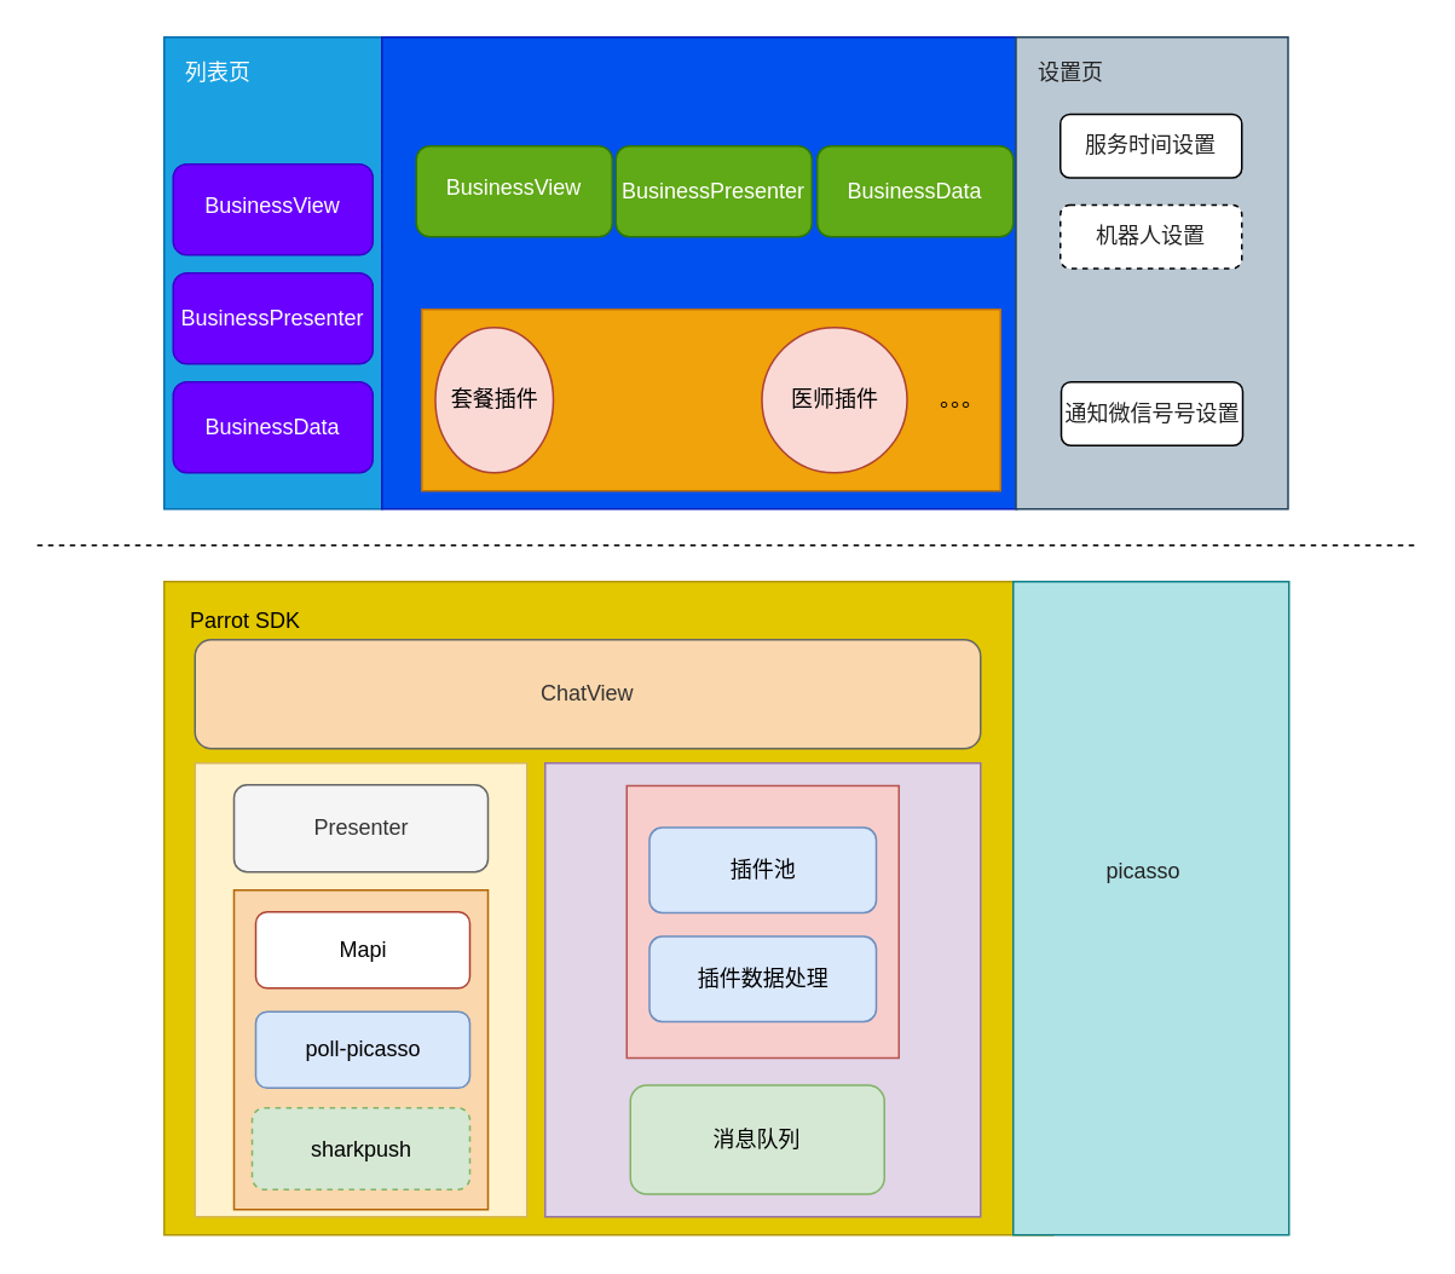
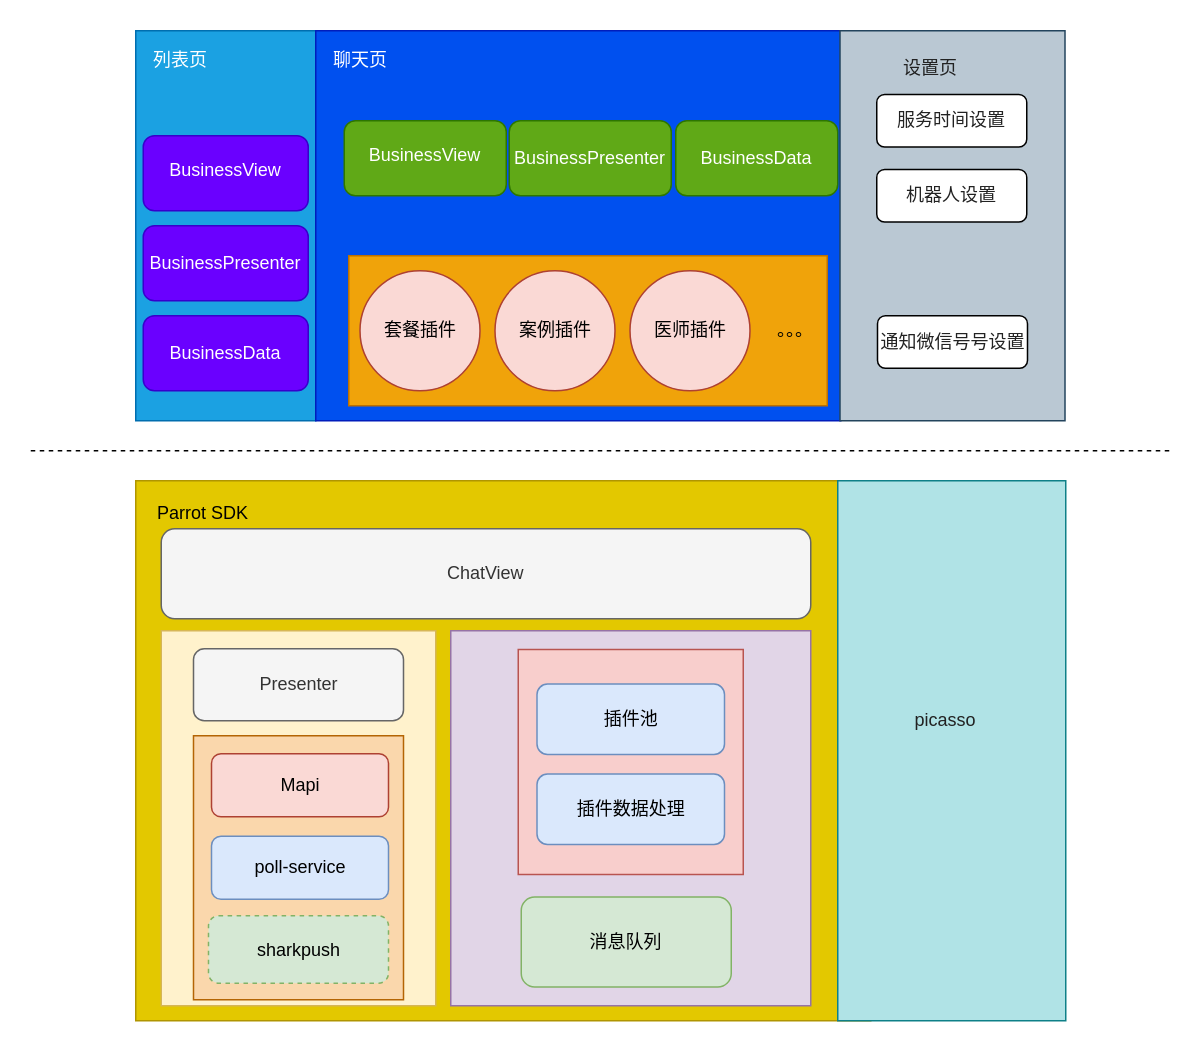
+ <mxCell id="10" value="聊天页" style="text;html=1;align=center;verticalAlign=middle;whiteSpace=wrap;rounded=0;fontColor=#FFFFFF;" parent="1" vertex="1"><mxGeometry x="219.5" y="30" width="40" height="20" as="geometry" /></mxCell>
- <mxCell id="35" value="设置页" style="text;html=1;strokeColor=none;fillColor=none;align=center;verticalAlign=middle;whiteSpace=wrap;rounded=0;fontColor=#222222;" parent="1" vertex="1"><mxGeometry x="570" y="30" width="40" height="20" as="geometry" /></mxCell>
+ <mxCell id="35" value="设置页" style="text;html=1;strokeColor=none;fillColor=none;align=center;verticalAlign=middle;whiteSpace=wrap;rounded=0;fontColor=#222222;" parent="1" vertex="1"><mxGeometry x="600" y="35" width="40" height="20" as="geometry" /></mxCell>
- <mxCell id="37" value="机器人设置" style="rounded=1;whiteSpace=wrap;html=1;fontColor=#222222;dashed=1;" parent="1" vertex="1"><mxGeometry x="584" y="112.5" width="100" height="35" as="geometry" /></mxCell>
+ <mxCell id="37" value="机器人设置" style="rounded=1;whiteSpace=wrap;html=1;fontColor=#222222;" parent="1" vertex="1"><mxGeometry x="584" y="112.5" width="100" height="35" as="geometry" /></mxCell>
- <mxCell id="16" value="套餐插件" style="ellipse;whiteSpace=wrap;html=1;aspect=fixed;fillColor=#fad9d5;strokeColor=#ae4132;" parent="1" vertex="1"><mxGeometry x="239.5" y="180" width="65" height="80" as="geometry" /></mxCell>
+ <mxCell id="16" value="套餐插件" style="ellipse;whiteSpace=wrap;html=1;aspect=fixed;fillColor=#fad9d5;strokeColor=#ae4132;" parent="1" vertex="1"><mxGeometry x="239.5" y="180" width="80" height="80" as="geometry" /></mxCell>
+ <mxCell id="17" value="案例插件" style="ellipse;whiteSpace=wrap;html=1;aspect=fixed;fillColor=#fad9d5;strokeColor=#ae4132;" parent="1" vertex="1"><mxGeometry x="329.5" y="180" width="80" height="80" as="geometry" /></mxCell>
- <mxCell id="24" value="ChatView" style="rounded=1;whiteSpace=wrap;html=1;fillColor=#fad7ac;strokeColor=#666666;fontColor=#333333;" parent="1" vertex="1"><mxGeometry x="107" y="352" width="433" height="60" as="geometry" /></mxCell>
+ <mxCell id="24" value="ChatView" style="rounded=1;whiteSpace=wrap;html=1;fillColor=#f5f5f5;strokeColor=#666666;fontColor=#333333;" parent="1" vertex="1"><mxGeometry x="107" y="352" width="433" height="60" as="geometry" /></mxCell>
- <mxCell id="31" value="Mapi" style="rounded=1;whiteSpace=wrap;html=1;fillColor=#ffffff;strokeColor=#ae4132;" parent="1" vertex="1"><mxGeometry x="140.5" y="502" width="118" height="42" as="geometry" /></mxCell>
+ <mxCell id="31" value="Mapi" style="rounded=1;whiteSpace=wrap;html=1;fillColor=#fad9d5;strokeColor=#ae4132;" parent="1" vertex="1"><mxGeometry x="140.5" y="502" width="118" height="42" as="geometry" /></mxCell>
- <mxCell id="25" value="poll-picasso" style="rounded=1;whiteSpace=wrap;html=1;fillColor=#dae8fc;strokeColor=#6c8ebf;" parent="1" vertex="1"><mxGeometry x="140.5" y="557" width="118" height="42" as="geometry" /></mxCell>
+ <mxCell id="25" value="poll-service" style="rounded=1;whiteSpace=wrap;html=1;fillColor=#dae8fc;strokeColor=#6c8ebf;" parent="1" vertex="1"><mxGeometry x="140.5" y="557" width="118" height="42" as="geometry" /></mxCell>
